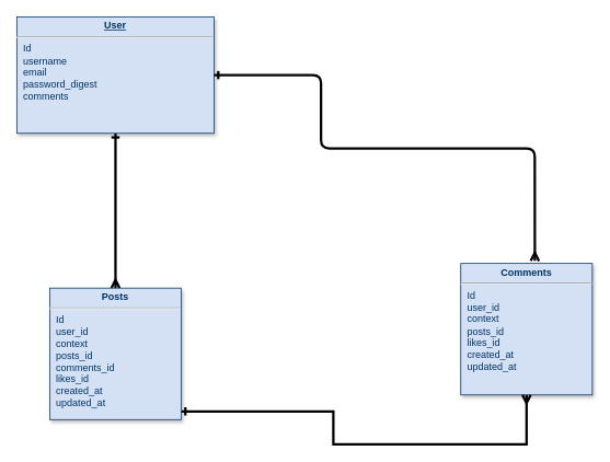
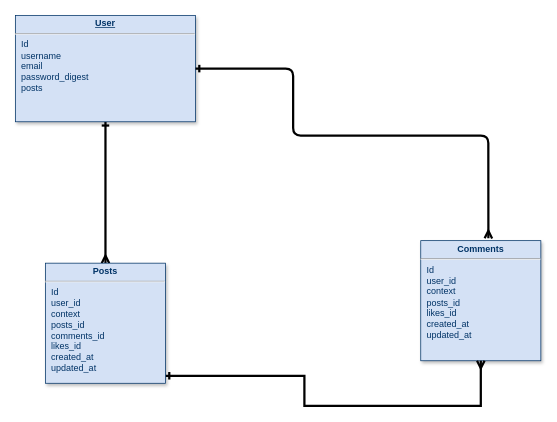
- <mxCell id="3" value="&lt;p style=&quot;margin: 0px ; margin-top: 4px ; text-align: center ; text-decoration: underline&quot;&gt;&lt;b&gt;User&lt;/b&gt;&lt;/p&gt;&lt;hr&gt;&lt;p style=&quot;margin: 0px 0px 0px 8px&quot;&gt;Id&lt;/p&gt;&lt;p style=&quot;margin: 0px 0px 0px 8px&quot;&gt;username&lt;/p&gt;&lt;p style=&quot;margin: 0px 0px 0px 8px&quot;&gt;email&lt;/p&gt;&lt;p style=&quot;margin: 0px 0px 0px 8px&quot;&gt;password_digest&lt;/p&gt;&lt;p style=&quot;margin: 0px 0px 0px 8px&quot;&gt;comments&lt;/p&gt;" style="verticalAlign=top;align=left;overflow=fill;fontSize=12;fontFamily=Helvetica;html=1;strokeColor=#003366;shadow=1;fillColor=#D4E1F5;fontColor=#003366" parent="1" vertex="1"><mxGeometry x="20" y="20" width="240" height="141.64" as="geometry" /></mxCell>
+ <mxCell id="3" value="&lt;p style=&quot;margin: 0px ; margin-top: 4px ; text-align: center ; text-decoration: underline&quot;&gt;&lt;b&gt;User&lt;/b&gt;&lt;/p&gt;&lt;hr&gt;&lt;p style=&quot;margin: 0px 0px 0px 8px&quot;&gt;Id&lt;/p&gt;&lt;p style=&quot;margin: 0px 0px 0px 8px&quot;&gt;username&lt;/p&gt;&lt;p style=&quot;margin: 0px 0px 0px 8px&quot;&gt;email&lt;/p&gt;&lt;p style=&quot;margin: 0px 0px 0px 8px&quot;&gt;password_digest&lt;/p&gt;&lt;p style=&quot;margin: 0px 0px 0px 8px&quot;&gt;posts&lt;/p&gt;" style="verticalAlign=top;align=left;overflow=fill;fontSize=12;fontFamily=Helvetica;html=1;strokeColor=#003366;shadow=1;fillColor=#D4E1F5;fontColor=#003366" parent="1" vertex="1"><mxGeometry x="20" y="20" width="240" height="141.64" as="geometry" /></mxCell>
